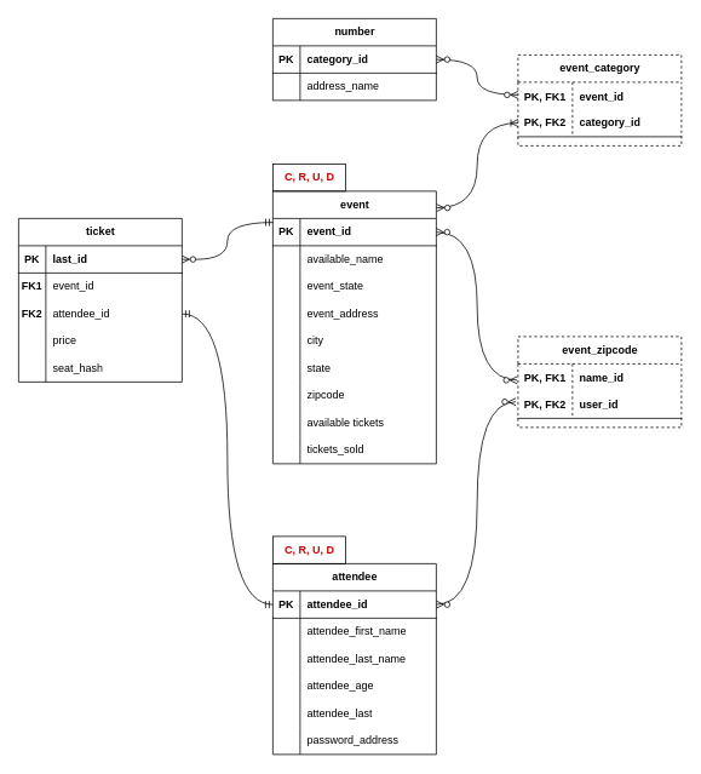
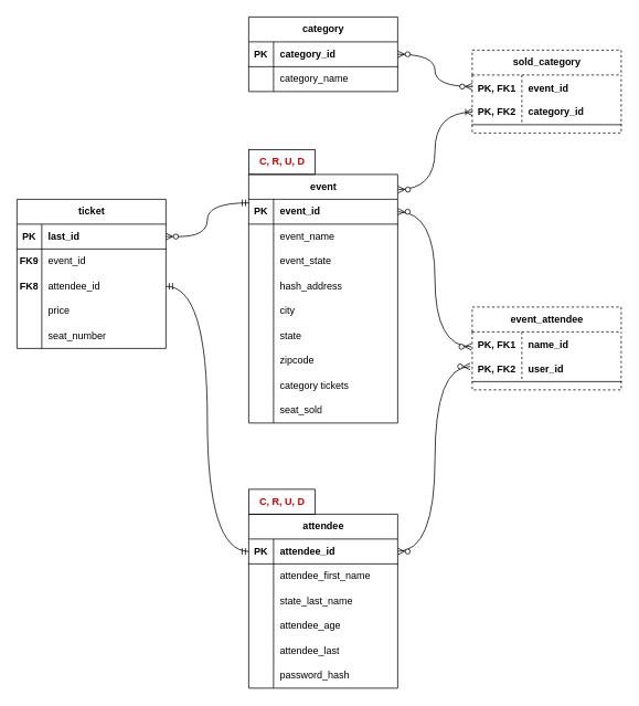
- <mxCell id="72" value="number" style="shape=table;startSize=30;container=1;collapsible=1;childLayout=tableLayout;fixedRows=1;rowLines=0;fontStyle=1;align=center;resizeLast=1;html=1;" parent="1" vertex="1"><mxGeometry x="300" y="20" width="180" height="90" as="geometry" /></mxCell>
+ <mxCell id="72" value="category" style="shape=table;startSize=30;container=1;collapsible=1;childLayout=tableLayout;fixedRows=1;rowLines=0;fontStyle=1;align=center;resizeLast=1;html=1;" parent="1" vertex="1"><mxGeometry x="300" y="20" width="180" height="90" as="geometry" /></mxCell>
- <mxCell id="79" value="event_category" style="shape=table;startSize=30;container=1;collapsible=1;childLayout=tableLayout;fixedRows=1;rowLines=0;fontStyle=1;align=center;resizeLast=1;html=1;dashed=1;" parent="1" vertex="1"><mxGeometry x="570" y="60" width="180" height="100" as="geometry" /></mxCell>
+ <mxCell id="79" value="sold_category" style="shape=table;startSize=30;container=1;collapsible=1;childLayout=tableLayout;fixedRows=1;rowLines=0;fontStyle=1;align=center;resizeLast=1;html=1;dashed=1;" parent="1" vertex="1"><mxGeometry x="570" y="60" width="180" height="100" as="geometry" /></mxCell>
- <mxCell id="78" value="address_name" style="shape=partialRectangle;connectable=0;fillColor=none;top=0;left=0;bottom=0;right=0;align=left;spacingLeft=6;overflow=hidden;whiteSpace=wrap;html=1;" parent="76" vertex="1"><mxGeometry x="30" width="150" height="30" as="geometry"><mxRectangle width="150" height="30" as="alternateBounds" /></mxGeometry></mxCell>
+ <mxCell id="78" value="category_name" style="shape=partialRectangle;connectable=0;fillColor=none;top=0;left=0;bottom=0;right=0;align=left;spacingLeft=6;overflow=hidden;whiteSpace=wrap;html=1;" parent="76" vertex="1"><mxGeometry x="30" width="150" height="30" as="geometry"><mxRectangle width="150" height="30" as="alternateBounds" /></mxGeometry></mxCell>
- <mxCell id="8" value="available_name" style="shape=partialRectangle;connectable=0;fillColor=none;top=0;left=0;bottom=0;right=0;align=left;spacingLeft=6;overflow=hidden;whiteSpace=wrap;html=1;" parent="6" vertex="1"><mxGeometry x="30" width="150" height="30" as="geometry"><mxRectangle width="150" height="30" as="alternateBounds" /></mxGeometry></mxCell>
+ <mxCell id="8" value="event_name" style="shape=partialRectangle;connectable=0;fillColor=none;top=0;left=0;bottom=0;right=0;align=left;spacingLeft=6;overflow=hidden;whiteSpace=wrap;html=1;" parent="6" vertex="1"><mxGeometry x="30" width="150" height="30" as="geometry"><mxRectangle width="150" height="30" as="alternateBounds" /></mxGeometry></mxCell>
- <mxCell id="54" value="&lt;b&gt;FK1&lt;/b&gt;" style="shape=partialRectangle;connectable=0;fillColor=none;top=0;left=0;bottom=0;right=0;editable=1;overflow=hidden;whiteSpace=wrap;html=1;" parent="53" vertex="1"><mxGeometry width="30" height="30" as="geometry"><mxRectangle width="30" height="30" as="alternateBounds" /></mxGeometry></mxCell>
+ <mxCell id="54" value="&lt;b&gt;FK9&lt;/b&gt;" style="shape=partialRectangle;connectable=0;fillColor=none;top=0;left=0;bottom=0;right=0;editable=1;overflow=hidden;whiteSpace=wrap;html=1;" parent="53" vertex="1"><mxGeometry width="30" height="30" as="geometry"><mxRectangle width="30" height="30" as="alternateBounds" /></mxGeometry></mxCell>
- <mxCell id="57" value="&lt;b&gt;FK2&lt;/b&gt;" style="shape=partialRectangle;connectable=0;fillColor=none;top=0;left=0;bottom=0;right=0;editable=1;overflow=hidden;whiteSpace=wrap;html=1;" parent="56" vertex="1"><mxGeometry width="30" height="30" as="geometry"><mxRectangle width="30" height="30" as="alternateBounds" /></mxGeometry></mxCell>
+ <mxCell id="57" value="&lt;b&gt;FK8&lt;/b&gt;" style="shape=partialRectangle;connectable=0;fillColor=none;top=0;left=0;bottom=0;right=0;editable=1;overflow=hidden;whiteSpace=wrap;html=1;" parent="56" vertex="1"><mxGeometry width="30" height="30" as="geometry"><mxRectangle width="30" height="30" as="alternateBounds" /></mxGeometry></mxCell>
- <mxCell id="14" value="event_address" style="shape=partialRectangle;connectable=0;fillColor=none;top=0;left=0;bottom=0;right=0;align=left;spacingLeft=6;overflow=hidden;whiteSpace=wrap;html=1;" parent="12" vertex="1"><mxGeometry x="30" width="150" height="30" as="geometry"><mxRectangle width="150" height="30" as="alternateBounds" /></mxGeometry></mxCell>
+ <mxCell id="14" value="hash_address" style="shape=partialRectangle;connectable=0;fillColor=none;top=0;left=0;bottom=0;right=0;align=left;spacingLeft=6;overflow=hidden;whiteSpace=wrap;html=1;" parent="12" vertex="1"><mxGeometry x="30" width="150" height="30" as="geometry"><mxRectangle width="150" height="30" as="alternateBounds" /></mxGeometry></mxCell>
- <mxCell id="65" value="event_zipcode" style="shape=table;startSize=30;container=1;collapsible=1;childLayout=tableLayout;fixedRows=1;rowLines=0;fontStyle=1;align=center;resizeLast=1;html=1;dashed=1;" parent="1" vertex="1"><mxGeometry x="570" y="370" width="180" height="100" as="geometry" /></mxCell>
+ <mxCell id="65" value="event_attendee" style="shape=table;startSize=30;container=1;collapsible=1;childLayout=tableLayout;fixedRows=1;rowLines=0;fontStyle=1;align=center;resizeLast=1;html=1;dashed=1;" parent="1" vertex="1"><mxGeometry x="570" y="370" width="180" height="100" as="geometry" /></mxCell>
- <mxCell id="64" value="seat_hash" style="shape=partialRectangle;connectable=0;fillColor=none;top=0;left=0;bottom=0;right=0;align=left;spacingLeft=6;overflow=hidden;whiteSpace=wrap;html=1;" parent="62" vertex="1"><mxGeometry x="30" width="150" height="30" as="geometry"><mxRectangle width="150" height="30" as="alternateBounds" /></mxGeometry></mxCell>
+ <mxCell id="64" value="seat_number" style="shape=partialRectangle;connectable=0;fillColor=none;top=0;left=0;bottom=0;right=0;align=left;spacingLeft=6;overflow=hidden;whiteSpace=wrap;html=1;" parent="62" vertex="1"><mxGeometry x="30" width="150" height="30" as="geometry"><mxRectangle width="150" height="30" as="alternateBounds" /></mxGeometry></mxCell>
- <mxCell id="26" value="available tickets" style="shape=partialRectangle;connectable=0;fillColor=none;top=0;left=0;bottom=0;right=0;align=left;spacingLeft=6;overflow=hidden;whiteSpace=wrap;html=1;" parent="24" vertex="1"><mxGeometry x="30" width="150" height="30" as="geometry"><mxRectangle width="150" height="30" as="alternateBounds" /></mxGeometry></mxCell>
+ <mxCell id="26" value="category tickets" style="shape=partialRectangle;connectable=0;fillColor=none;top=0;left=0;bottom=0;right=0;align=left;spacingLeft=6;overflow=hidden;whiteSpace=wrap;html=1;" parent="24" vertex="1"><mxGeometry x="30" width="150" height="30" as="geometry"><mxRectangle width="150" height="30" as="alternateBounds" /></mxGeometry></mxCell>
- <mxCell id="29" value="tickets_sold" style="shape=partialRectangle;connectable=0;fillColor=none;top=0;left=0;bottom=0;right=0;align=left;spacingLeft=6;overflow=hidden;whiteSpace=wrap;html=1;" parent="27" vertex="1"><mxGeometry x="30" width="150" height="30" as="geometry"><mxRectangle width="150" height="30" as="alternateBounds" /></mxGeometry></mxCell>
+ <mxCell id="29" value="seat_sold" style="shape=partialRectangle;connectable=0;fillColor=none;top=0;left=0;bottom=0;right=0;align=left;spacingLeft=6;overflow=hidden;whiteSpace=wrap;html=1;" parent="27" vertex="1"><mxGeometry x="30" width="150" height="30" as="geometry"><mxRectangle width="150" height="30" as="alternateBounds" /></mxGeometry></mxCell>
- <mxCell id="39" value="attendee_last_name" style="shape=partialRectangle;connectable=0;fillColor=none;top=0;left=0;bottom=0;right=0;align=left;spacingLeft=6;overflow=hidden;whiteSpace=wrap;html=1;" parent="37" vertex="1"><mxGeometry x="30" width="150" height="30" as="geometry"><mxRectangle width="150" height="30" as="alternateBounds" /></mxGeometry></mxCell>
+ <mxCell id="39" value="state_last_name" style="shape=partialRectangle;connectable=0;fillColor=none;top=0;left=0;bottom=0;right=0;align=left;spacingLeft=6;overflow=hidden;whiteSpace=wrap;html=1;" parent="37" vertex="1"><mxGeometry x="30" width="150" height="30" as="geometry"><mxRectangle width="150" height="30" as="alternateBounds" /></mxGeometry></mxCell>
- <mxCell id="48" value="password_address" style="shape=partialRectangle;connectable=0;fillColor=none;top=0;left=0;bottom=0;right=0;align=left;spacingLeft=6;overflow=hidden;whiteSpace=wrap;html=1;" parent="46" vertex="1"><mxGeometry x="30" width="150" height="30" as="geometry"><mxRectangle width="150" height="30" as="alternateBounds" /></mxGeometry></mxCell>
+ <mxCell id="48" value="password_hash" style="shape=partialRectangle;connectable=0;fillColor=none;top=0;left=0;bottom=0;right=0;align=left;spacingLeft=6;overflow=hidden;whiteSpace=wrap;html=1;" parent="46" vertex="1"><mxGeometry x="30" width="150" height="30" as="geometry"><mxRectangle width="150" height="30" as="alternateBounds" /></mxGeometry></mxCell>
